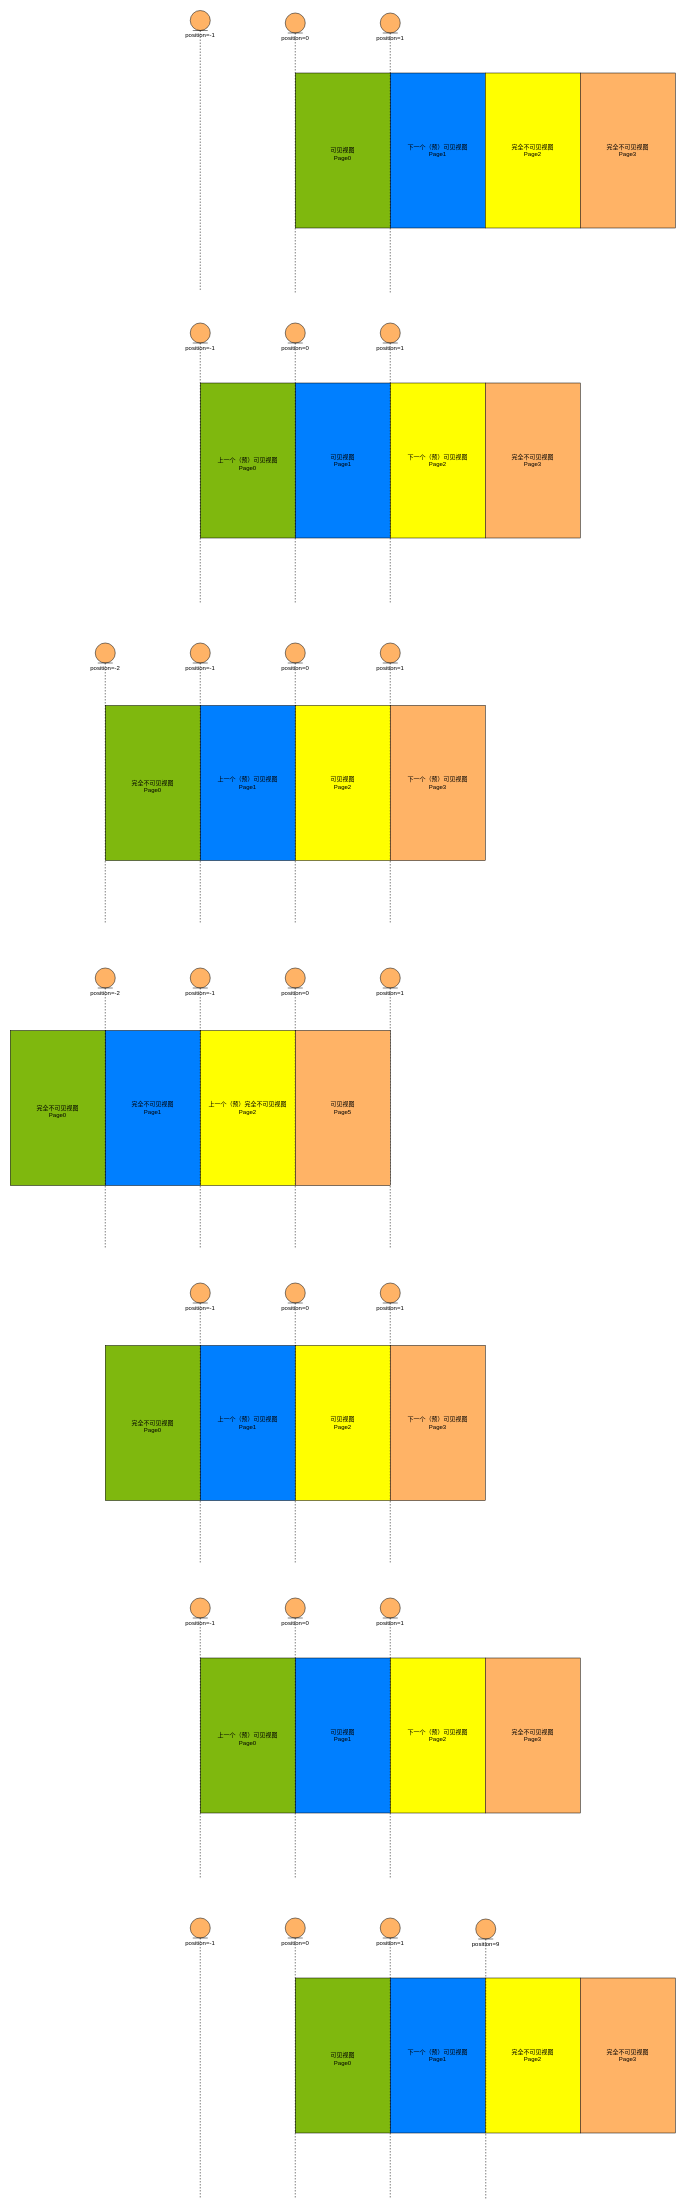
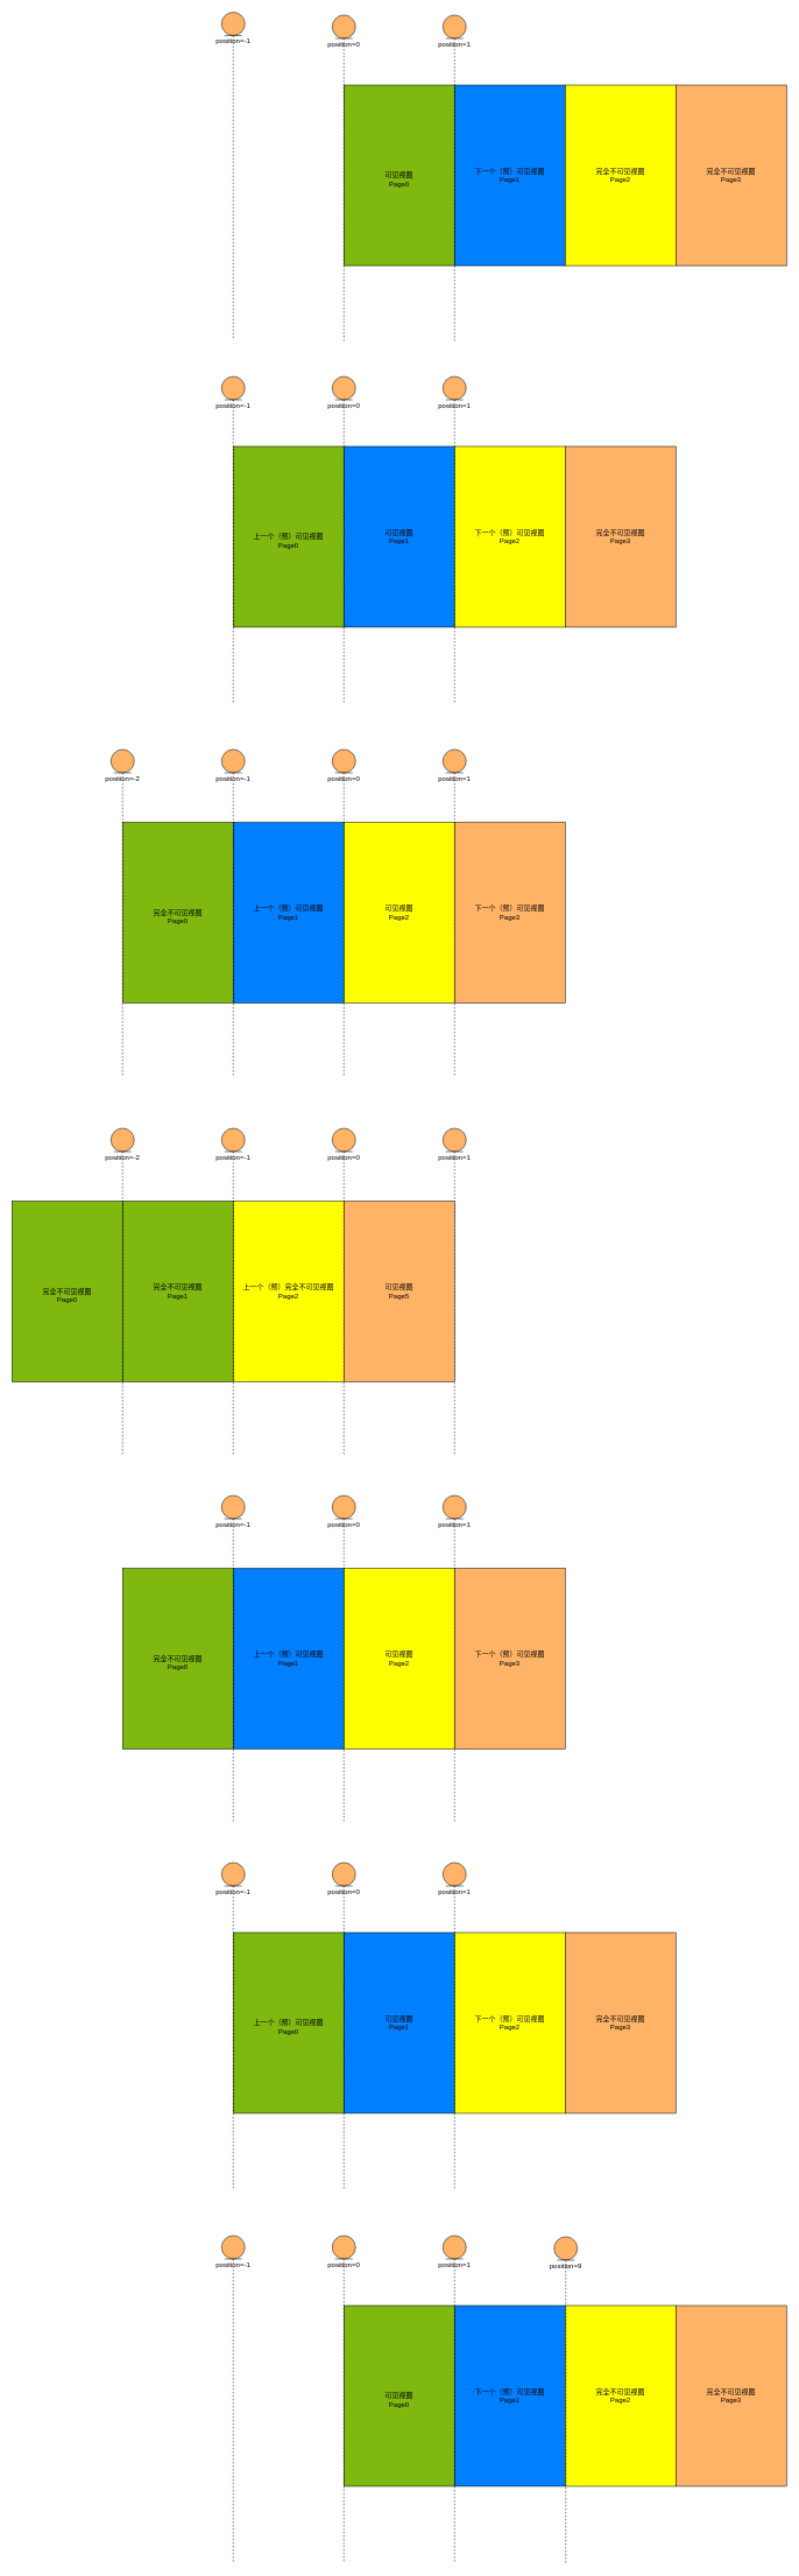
- <mxCell id="25" value="完全不可见视图&lt;br&gt;Page1" style="rounded=0;whiteSpace=wrap;html=1;fillColor=#007FFF;" vertex="1" parent="1"><mxGeometry x="210" y="2060" width="190" height="310" as="geometry" /></mxCell>
+ <mxCell id="25" value="完全不可见视图&lt;br&gt;Page1" style="rounded=0;whiteSpace=wrap;html=1;fillColor=#7fb80e;" vertex="1" parent="1"><mxGeometry x="210" y="2060" width="190" height="310" as="geometry" /></mxCell>
